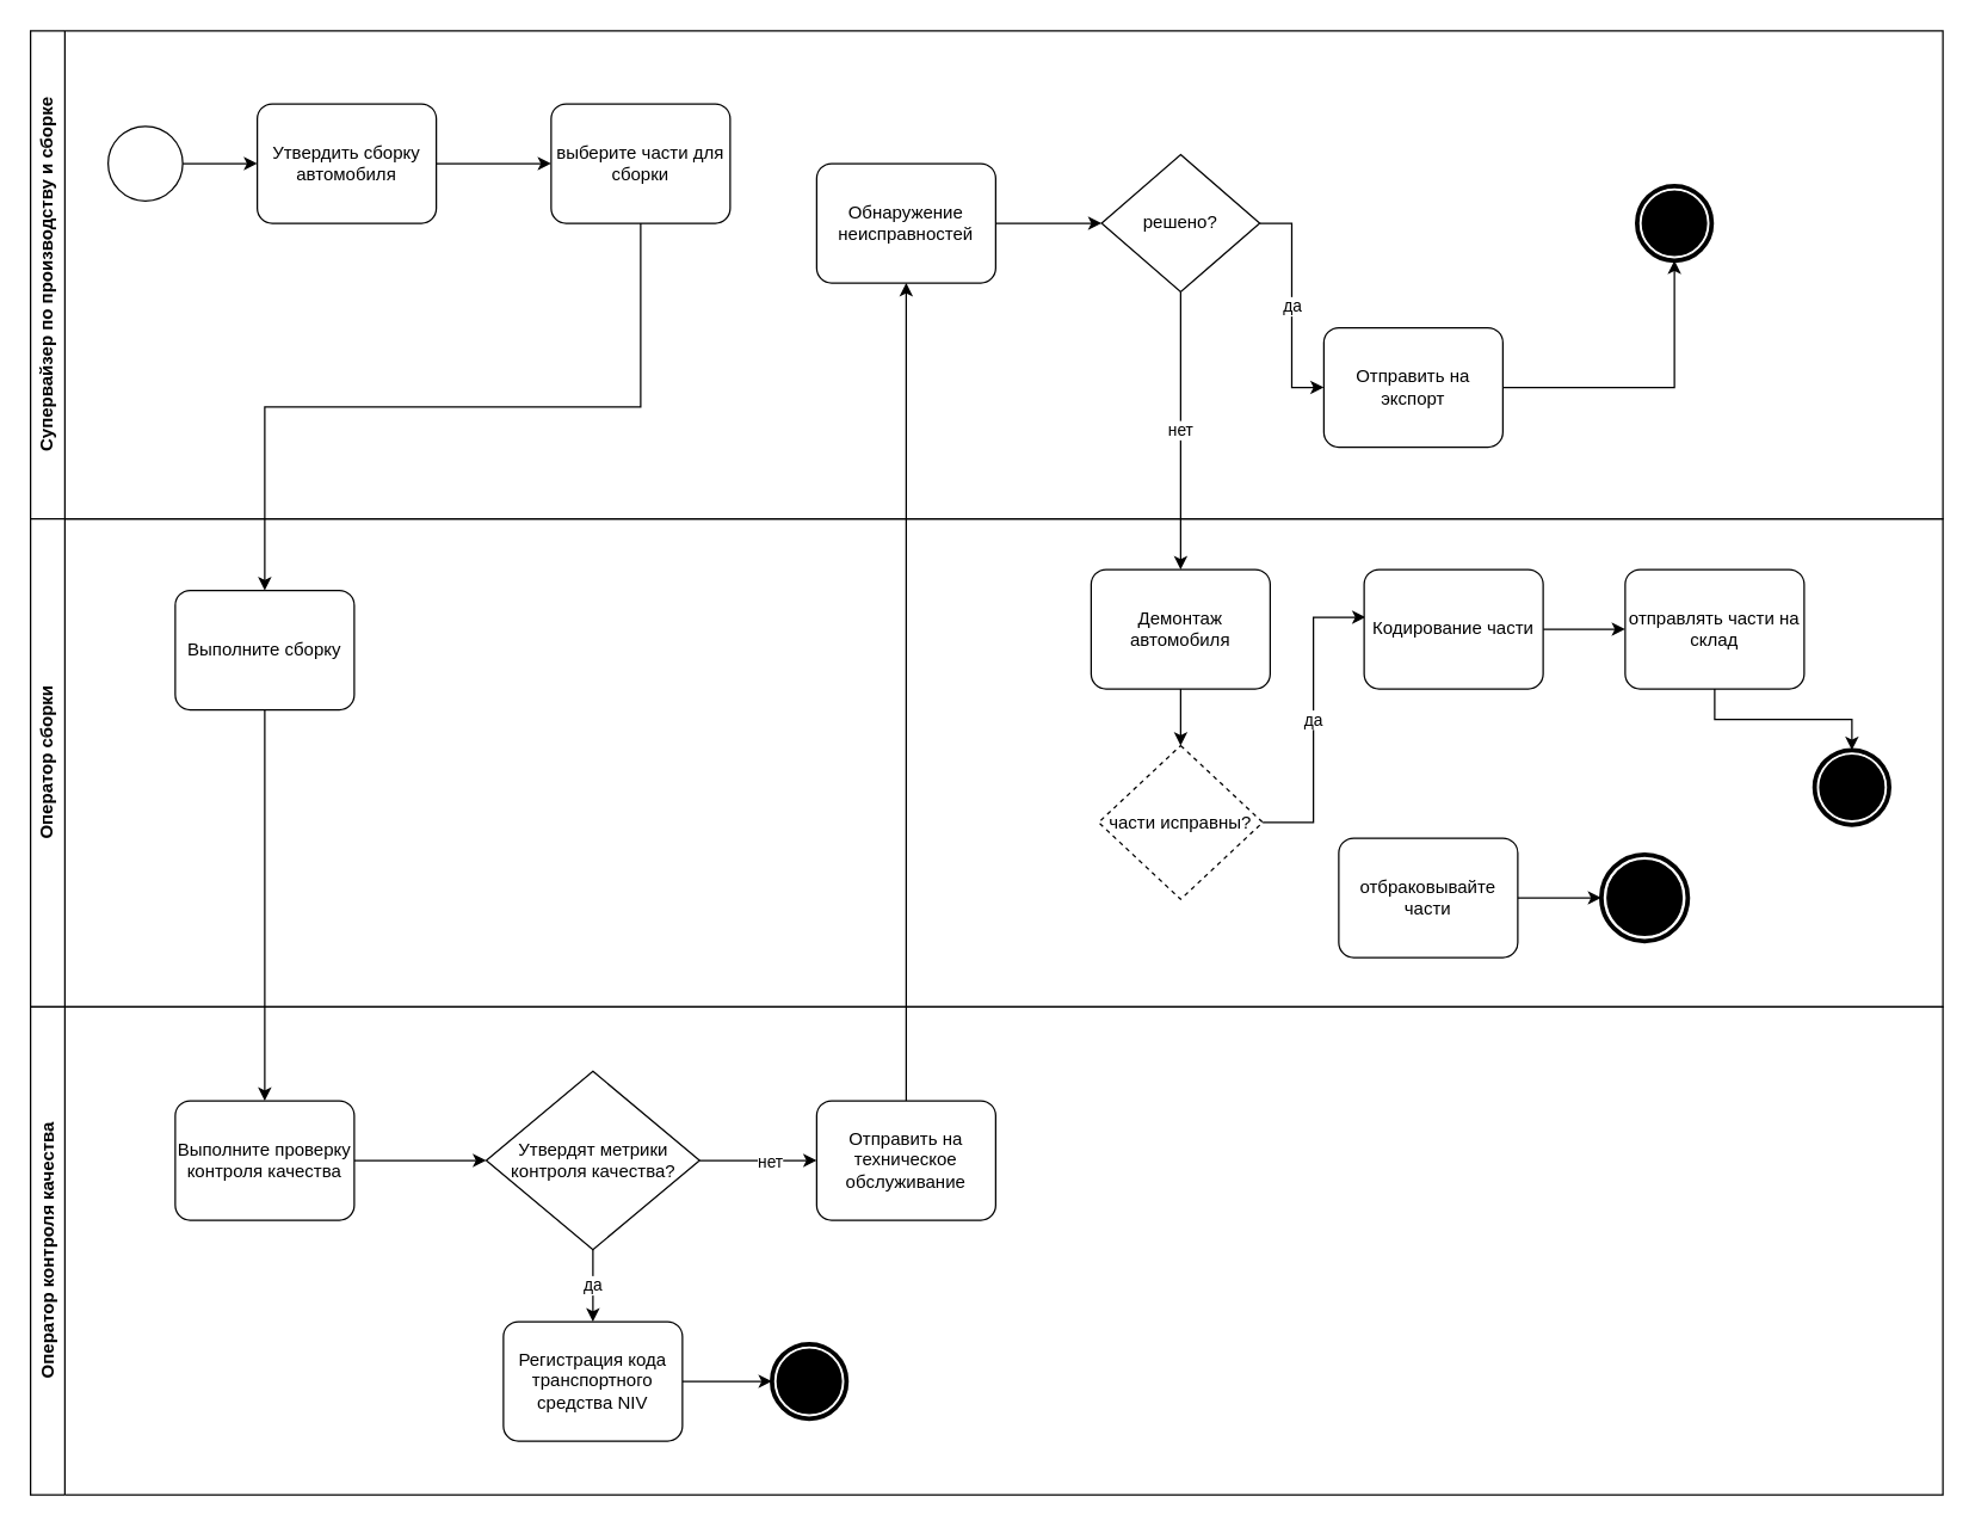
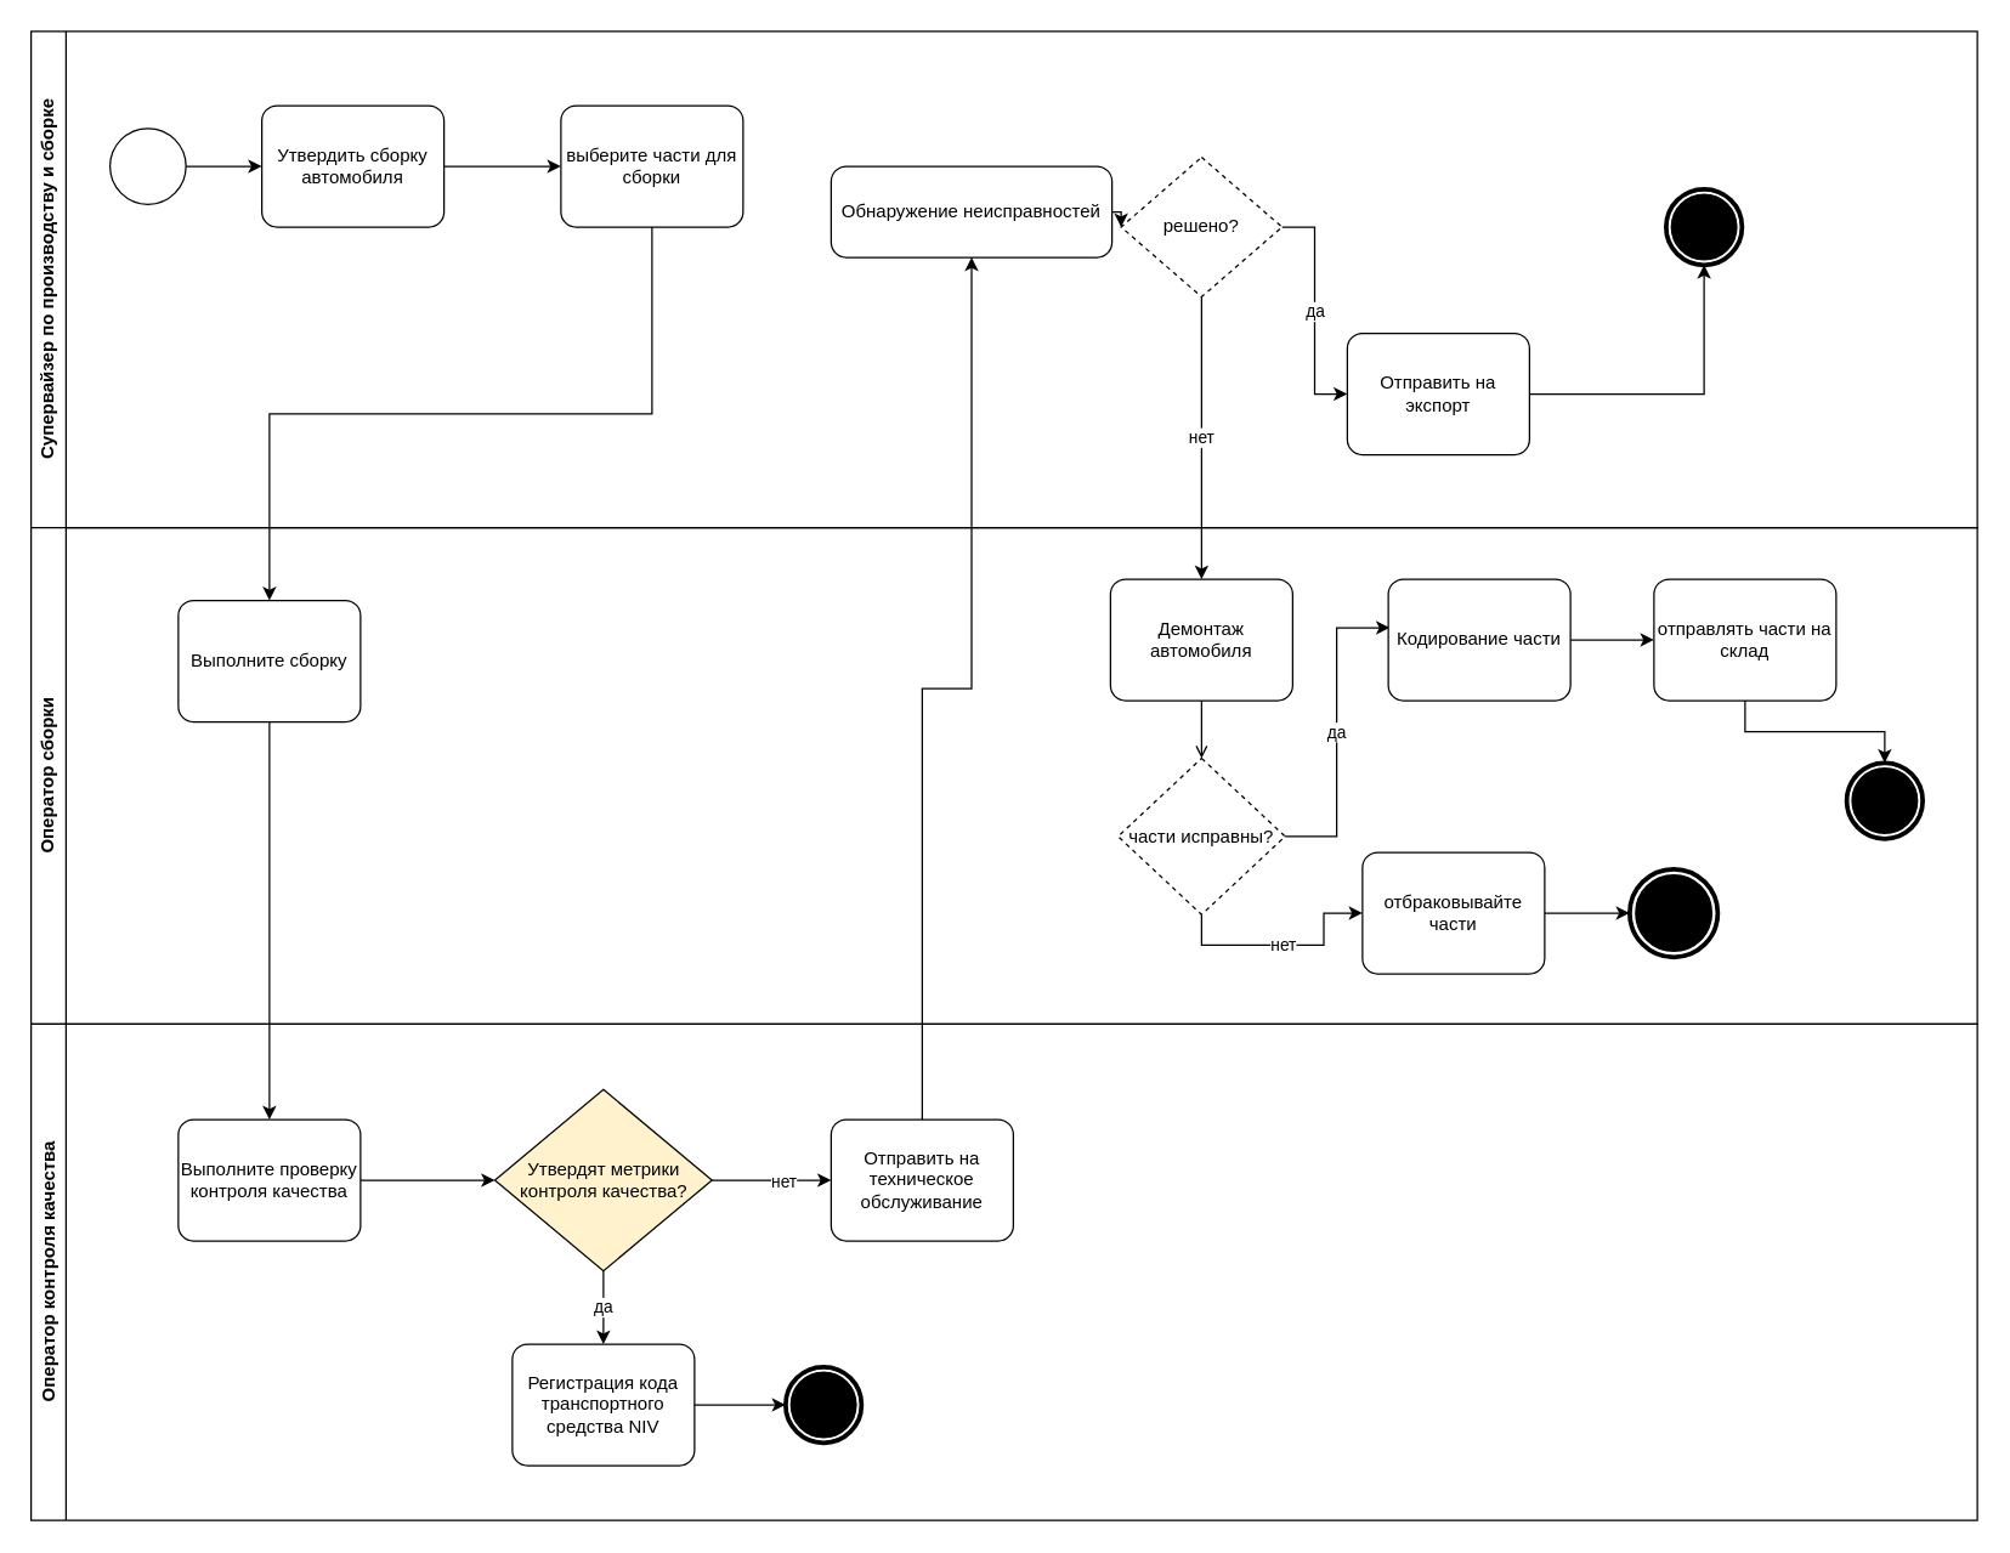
- <mxCell id="7" value="Обнаружение неисправностей" style="points=[[0.25,0,0],[0.5,0,0],[0.75,0,0],[1,0.25,0],[1,0.5,0],[1,0.75,0],[0.75,1,0],[0.5,1,0],[0.25,1,0],[0,0.75,0],[0,0.5,0],[0,0.25,0]];shape=mxgraph.bpmn.task;whiteSpace=wrap;rectStyle=rounded;size=10;html=1;taskMarker=abstract;" vertex="1" parent="2"><mxGeometry x="527" y="89" width="120" height="80" as="geometry" /></mxCell>
+ <mxCell id="7" value="Обнаружение неисправностей" style="points=[[0.25,0,0],[0.5,0,0],[0.75,0,0],[1,0.25,0],[1,0.5,0],[1,0.75,0],[0.75,1,0],[0.5,1,0],[0.25,1,0],[0,0.75,0],[0,0.5,0],[0,0.25,0]];shape=mxgraph.bpmn.task;whiteSpace=wrap;rectStyle=rounded;size=10;html=1;taskMarker=abstract;" vertex="1" parent="2"><mxGeometry x="527" y="89" width="185" height="60" as="geometry" /></mxCell>
- <mxCell id="9" value="решено?" style="rhombus;whiteSpace=wrap;html=1;" vertex="1" parent="2"><mxGeometry x="718" y="83" width="106" height="92" as="geometry" /></mxCell>
+ <mxCell id="9" value="решено?" style="rhombus;whiteSpace=wrap;html=1;dashed=1;" vertex="1" parent="2"><mxGeometry x="718" y="83" width="106" height="92" as="geometry" /></mxCell>
- <mxCell id="17" style="edgeStyle=orthogonalEdgeStyle;rounded=0;orthogonalLoop=1;jettySize=auto;html=1;exitX=0.5;exitY=1;exitDx=0;exitDy=0;exitPerimeter=0;" edge="1" parent="15" source="18" target="21"><mxGeometry relative="1" as="geometry" /></mxCell>
+ <mxCell id="17" style="edgeStyle=orthogonalEdgeStyle;rounded=0;orthogonalLoop=1;jettySize=auto;html=1;exitX=0.5;exitY=1;exitDx=0;exitDy=0;exitPerimeter=0;endArrow=open;" edge="1" parent="15" source="18" target="21"><mxGeometry relative="1" as="geometry" /></mxCell>
+ <mxCell id="19" value="нет" style="edgeStyle=orthogonalEdgeStyle;rounded=0;orthogonalLoop=1;jettySize=auto;html=1;exitX=0.5;exitY=1;exitDx=0;exitDy=0;" edge="1" parent="15" source="21" target="25"><mxGeometry relative="1" as="geometry" /></mxCell>
- <mxCell id="36" value="Утвердят метрики контроля качества?" style="rhombus;whiteSpace=wrap;html=1;" vertex="1" parent="30"><mxGeometry x="305.5" y="43.25" width="143" height="119.5" as="geometry" /></mxCell>
+ <mxCell id="36" value="Утвердят метрики контроля качества?" style="rhombus;whiteSpace=wrap;html=1;fillColor=#fff2cc;" vertex="1" parent="30"><mxGeometry x="305.5" y="43.25" width="143" height="119.5" as="geometry" /></mxCell>
